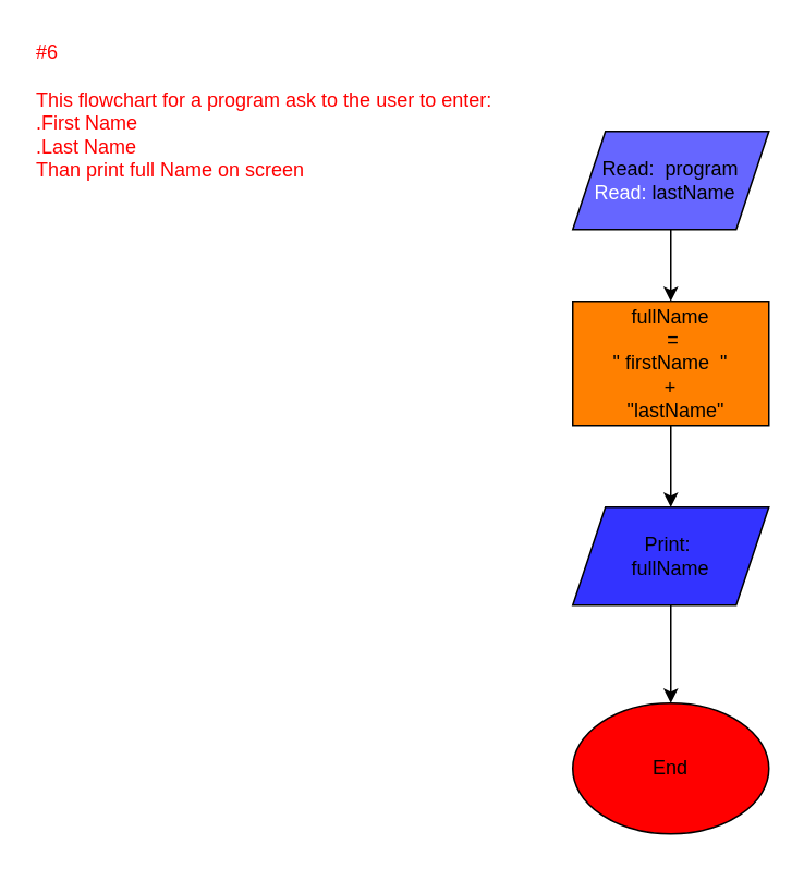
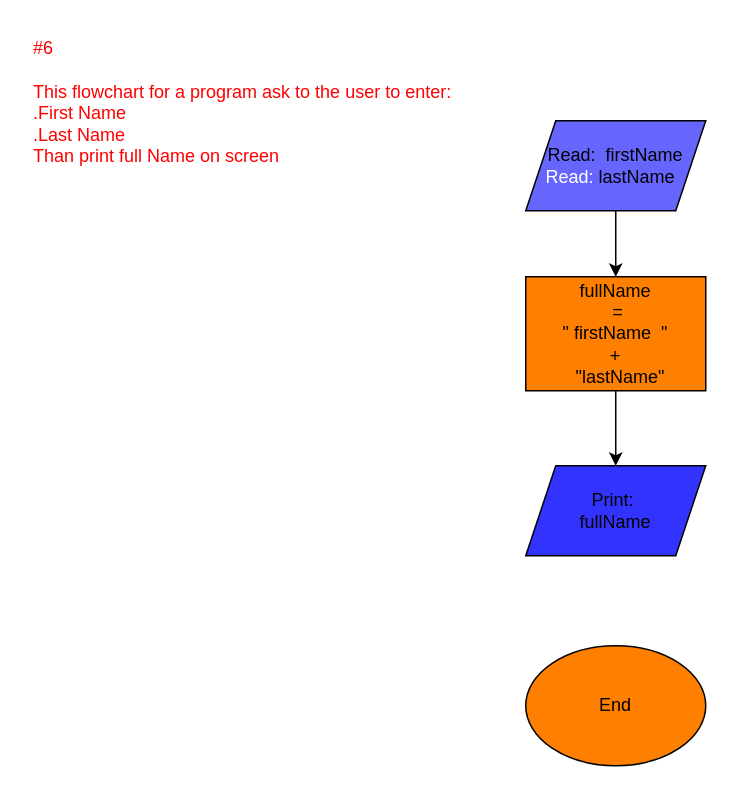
- <mxCell id="5" value="&lt;font style=&quot;&quot;&gt;Read:&amp;nbsp;&lt;span style=&quot;text-align: left; text-wrap-mode: nowrap; background-color: transparent;&quot;&gt;&amp;nbsp;program&lt;/span&gt;&lt;/font&gt;&lt;div&gt;&lt;font&gt;&lt;font style=&quot;color: rgb(255, 255, 255);&quot;&gt;&lt;span style=&quot;text-align: left; text-wrap-mode: nowrap; background-color: transparent;&quot;&gt;Read:&amp;nbsp;&lt;/span&gt;&lt;/font&gt;&lt;span style=&quot;text-align: left; text-wrap-mode: nowrap; background-color: transparent;&quot;&gt;lastName&lt;/span&gt;&lt;span style=&quot;background-color: transparent; text-wrap-mode: nowrap; text-align: left;&quot;&gt;&amp;nbsp;&lt;/span&gt;&lt;span style=&quot;background-color: transparent; text-wrap-mode: nowrap; text-align: left;&quot;&gt;&amp;nbsp;&lt;/span&gt;&lt;/font&gt;&lt;/div&gt;" style="shape=parallelogram;perimeter=parallelogramPerimeter;whiteSpace=wrap;html=1;fixedSize=1;fillColor=#6666FF;" parent="1" vertex="1"><mxGeometry x="350" y="80" width="120" height="60" as="geometry" /></mxCell>
+ <mxCell id="5" value="&lt;font style=&quot;&quot;&gt;Read:&amp;nbsp;&lt;span style=&quot;text-align: left; text-wrap-mode: nowrap; background-color: transparent;&quot;&gt;&amp;nbsp;firstName&lt;/span&gt;&lt;/font&gt;&lt;div&gt;&lt;font&gt;&lt;font style=&quot;color: rgb(255, 255, 255);&quot;&gt;&lt;span style=&quot;text-align: left; text-wrap-mode: nowrap; background-color: transparent;&quot;&gt;Read:&amp;nbsp;&lt;/span&gt;&lt;/font&gt;&lt;span style=&quot;text-align: left; text-wrap-mode: nowrap; background-color: transparent;&quot;&gt;lastName&lt;/span&gt;&lt;span style=&quot;background-color: transparent; text-wrap-mode: nowrap; text-align: left;&quot;&gt;&amp;nbsp;&lt;/span&gt;&lt;span style=&quot;background-color: transparent; text-wrap-mode: nowrap; text-align: left;&quot;&gt;&amp;nbsp;&lt;/span&gt;&lt;/font&gt;&lt;/div&gt;" style="shape=parallelogram;perimeter=parallelogramPerimeter;whiteSpace=wrap;html=1;fixedSize=1;fillColor=#6666FF;" parent="1" vertex="1"><mxGeometry x="350" y="80" width="120" height="60" as="geometry" /></mxCell>
- <mxCell id="8" value="" style="edgeStyle=orthogonalEdgeStyle;rounded=0;orthogonalLoop=1;jettySize=auto;html=1;" parent="1" source="9" target="3" edge="1"><mxGeometry relative="1" as="geometry" /></mxCell>
- <mxCell id="3" value="End" style="ellipse;whiteSpace=wrap;html=1;fillColor=#FF0000;" parent="1" vertex="1"><mxGeometry x="350" y="430" width="120" height="80" as="geometry" /></mxCell>
+ <mxCell id="3" value="End" style="ellipse;whiteSpace=wrap;html=1;fillColor=#ff8000;" parent="1" vertex="1"><mxGeometry x="350" y="430" width="120" height="80" as="geometry" /></mxCell>
